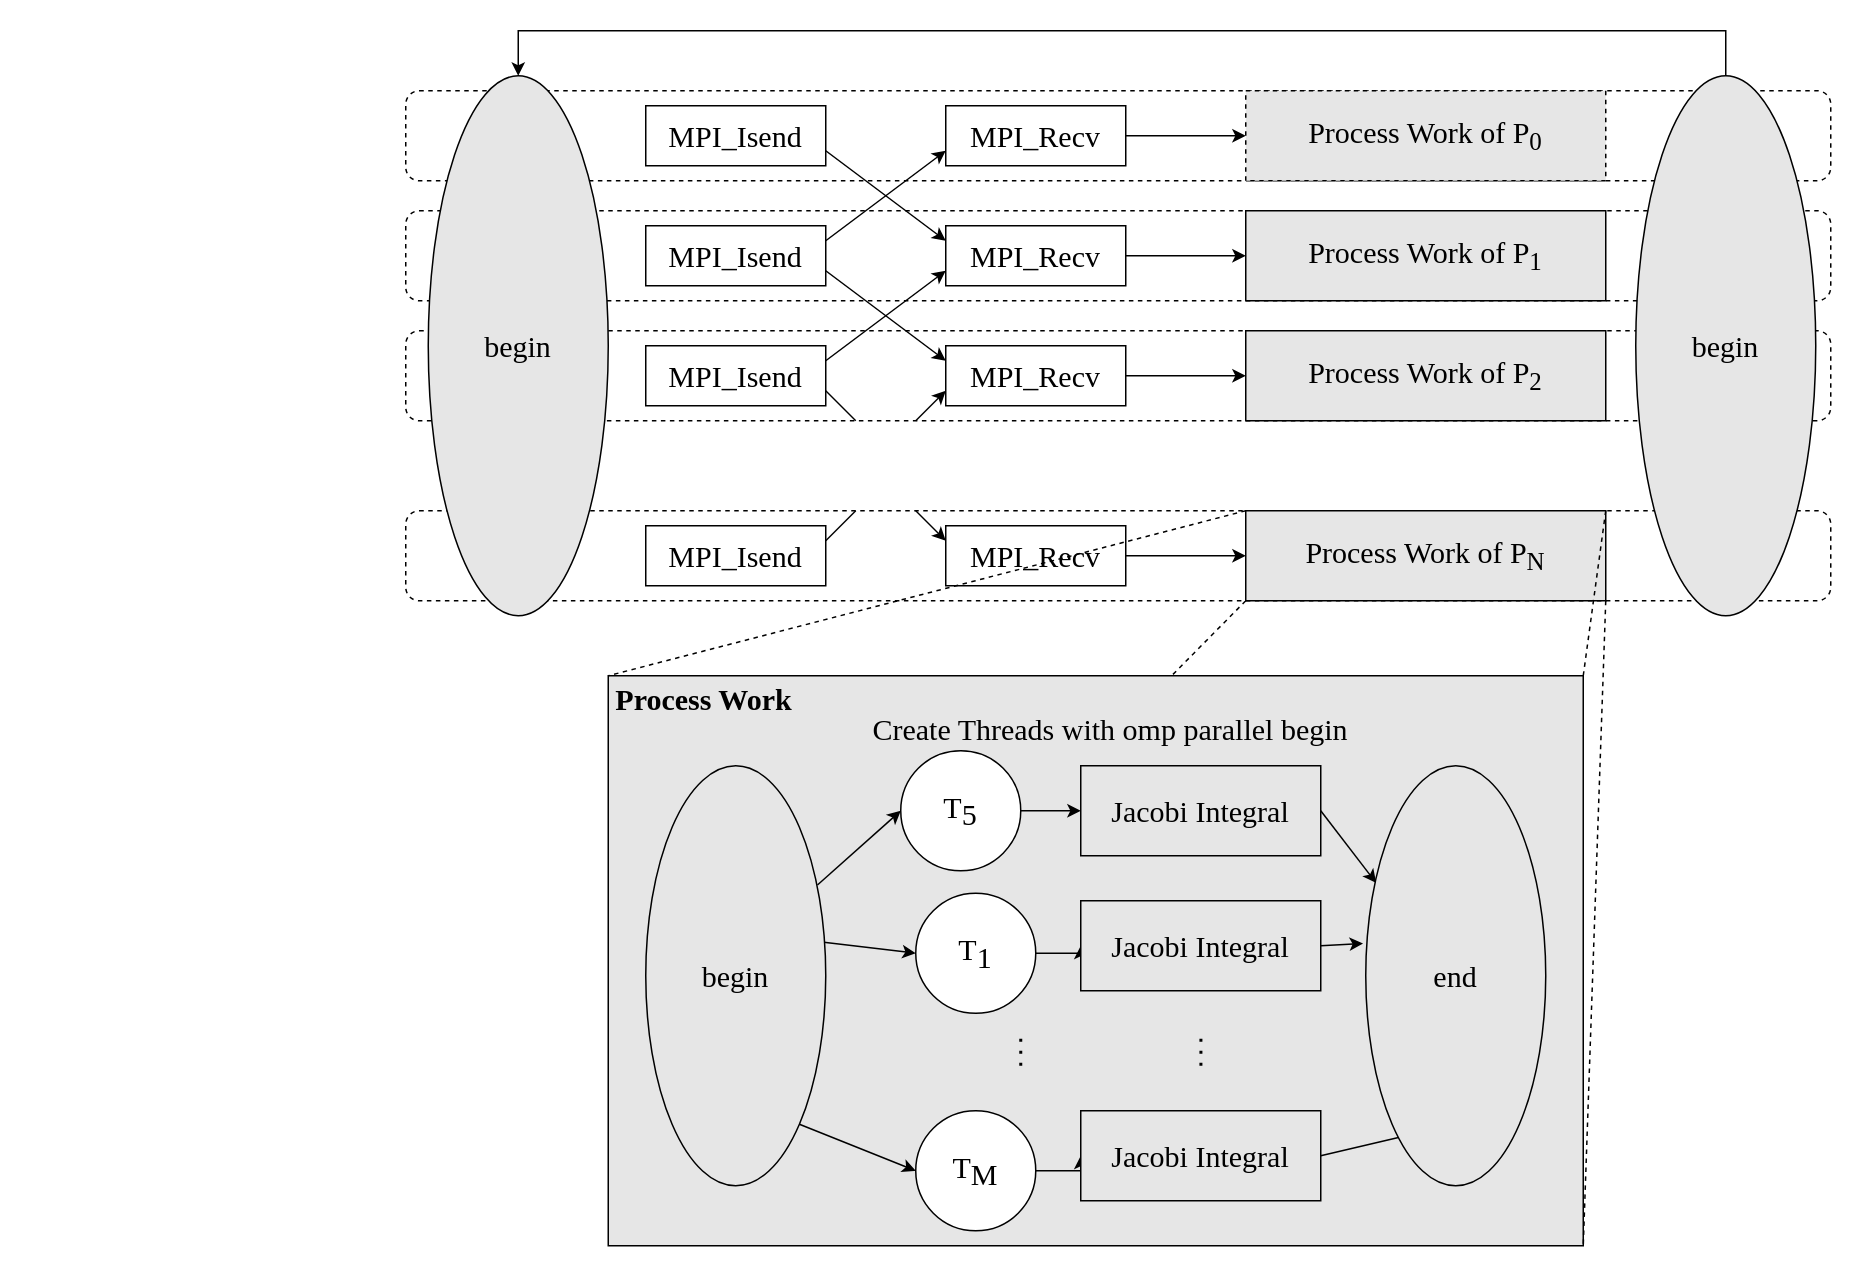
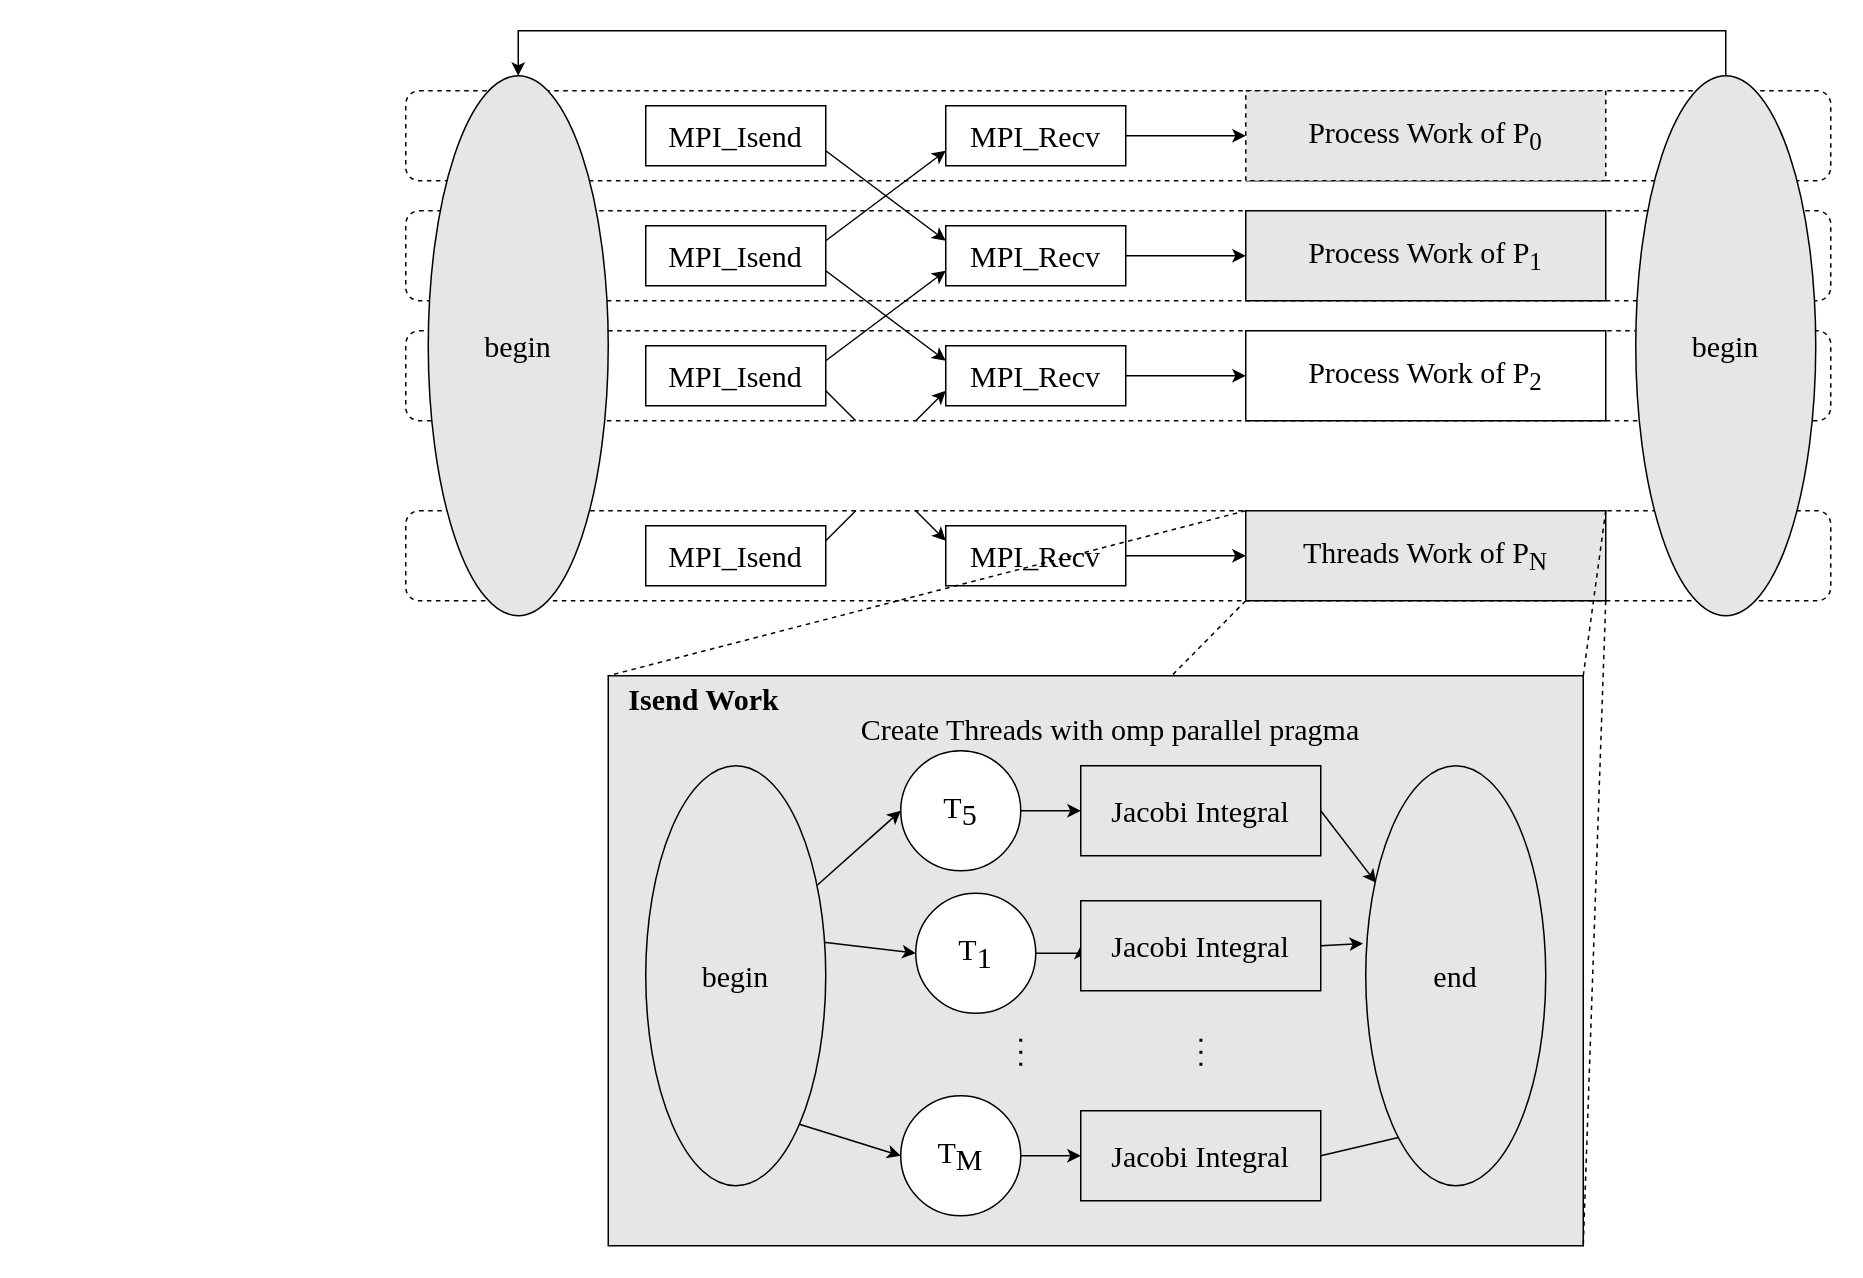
- <mxCell id="26" value="Process Work of P&lt;sub&gt;2&lt;/sub&gt;" style="rounded=0;whiteSpace=wrap;html=1;fontFamily=Times New Roman;fontSize=20;fillColor=#E6E6E6;" vertex="1" parent="1"><mxGeometry x="830" y="220" width="240" height="60" as="geometry" /></mxCell>
+ <mxCell id="26" value="Process Work of P&lt;sub&gt;2&lt;/sub&gt;" style="rounded=0;whiteSpace=wrap;html=1;fontFamily=Times New Roman;fontSize=20;fillColor=#ffffff;" vertex="1" parent="1"><mxGeometry x="830" y="220" width="240" height="60" as="geometry" /></mxCell>
- <mxCell id="34" value="Process Work of P&lt;sub&gt;N&lt;/sub&gt;" style="rounded=0;whiteSpace=wrap;html=1;fontFamily=Times New Roman;fontSize=20;fillColor=#E6E6E6;" vertex="1" parent="1"><mxGeometry x="830" y="340" width="240" height="60" as="geometry" /></mxCell>
+ <mxCell id="34" value="Threads Work of P&lt;sub&gt;N&lt;/sub&gt;" style="rounded=0;whiteSpace=wrap;html=1;fontFamily=Times New Roman;fontSize=20;fillColor=#E6E6E6;" vertex="1" parent="1"><mxGeometry x="830" y="340" width="240" height="60" as="geometry" /></mxCell>
- <mxCell id="59" value="&lt;b&gt;Process Work&lt;/b&gt;" style="text;html=1;strokeColor=none;fillColor=none;align=center;verticalAlign=middle;whiteSpace=wrap;rounded=0;fontFamily=Times New Roman;fontSize=20;" vertex="1" parent="1"><mxGeometry x="364" y="450" width="210" height="30" as="geometry" /></mxCell>
+ <mxCell id="59" value="&lt;b&gt;Isend Work&lt;/b&gt;" style="text;html=1;strokeColor=none;fillColor=none;align=center;verticalAlign=middle;whiteSpace=wrap;rounded=0;fontFamily=Times New Roman;fontSize=20;" vertex="1" parent="1"><mxGeometry x="364" y="450" width="210" height="30" as="geometry" /></mxCell>
- <mxCell id="54" value="&lt;font style=&quot;font-size: 20px;&quot;&gt;Create Threads with omp parallel&amp;nbsp;&lt;span style=&quot;background-color: initial;&quot;&gt;begin&lt;/span&gt;&lt;/font&gt;" style="text;html=1;strokeColor=none;fillColor=none;align=center;verticalAlign=middle;whiteSpace=wrap;rounded=0;fontFamily=Times New Roman;fontSize=20;" vertex="1" parent="1"><mxGeometry x="500" y="470" width="480" height="30" as="geometry" /></mxCell>
+ <mxCell id="54" value="&lt;font style=&quot;font-size: 20px;&quot;&gt;Create Threads with omp parallel&amp;nbsp;&lt;span style=&quot;background-color: initial;&quot;&gt;pragma&lt;/span&gt;&lt;/font&gt;" style="text;html=1;strokeColor=none;fillColor=none;align=center;verticalAlign=middle;whiteSpace=wrap;rounded=0;fontFamily=Times New Roman;fontSize=20;" vertex="1" parent="1"><mxGeometry x="500" y="470" width="480" height="30" as="geometry" /></mxCell>
- <mxCell id="47" value="T&lt;sub style=&quot;font-size: 20px;&quot;&gt;M&lt;/sub&gt;" style="ellipse;whiteSpace=wrap;html=1;aspect=fixed;fontFamily=Times New Roman;fontSize=20;" vertex="1" parent="1"><mxGeometry x="610" y="740" width="80" height="80" as="geometry" /></mxCell>
+ <mxCell id="47" value="T&lt;sub style=&quot;font-size: 20px;&quot;&gt;M&lt;/sub&gt;" style="ellipse;whiteSpace=wrap;html=1;aspect=fixed;fontFamily=Times New Roman;fontSize=20;" vertex="1" parent="1"><mxGeometry x="600" y="730" width="80" height="80" as="geometry" /></mxCell>
